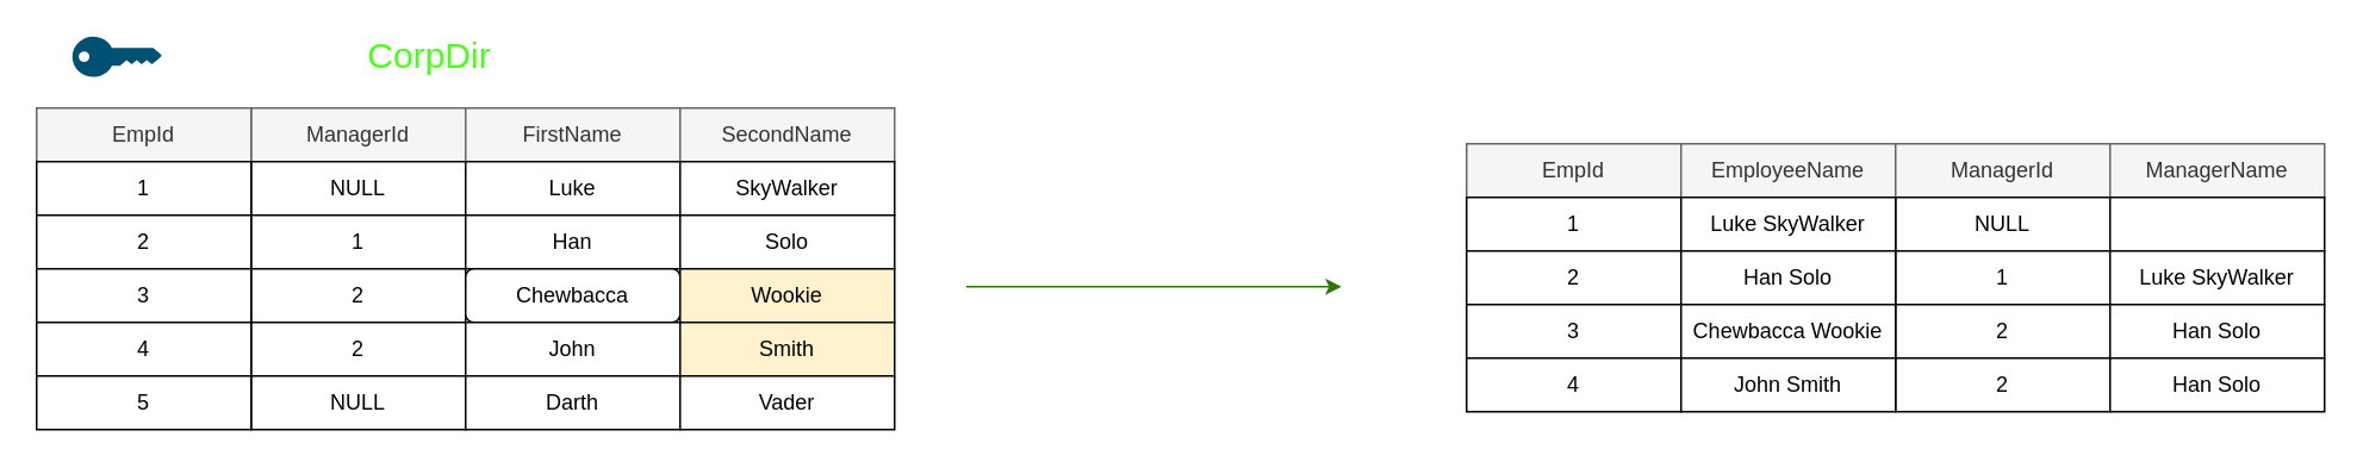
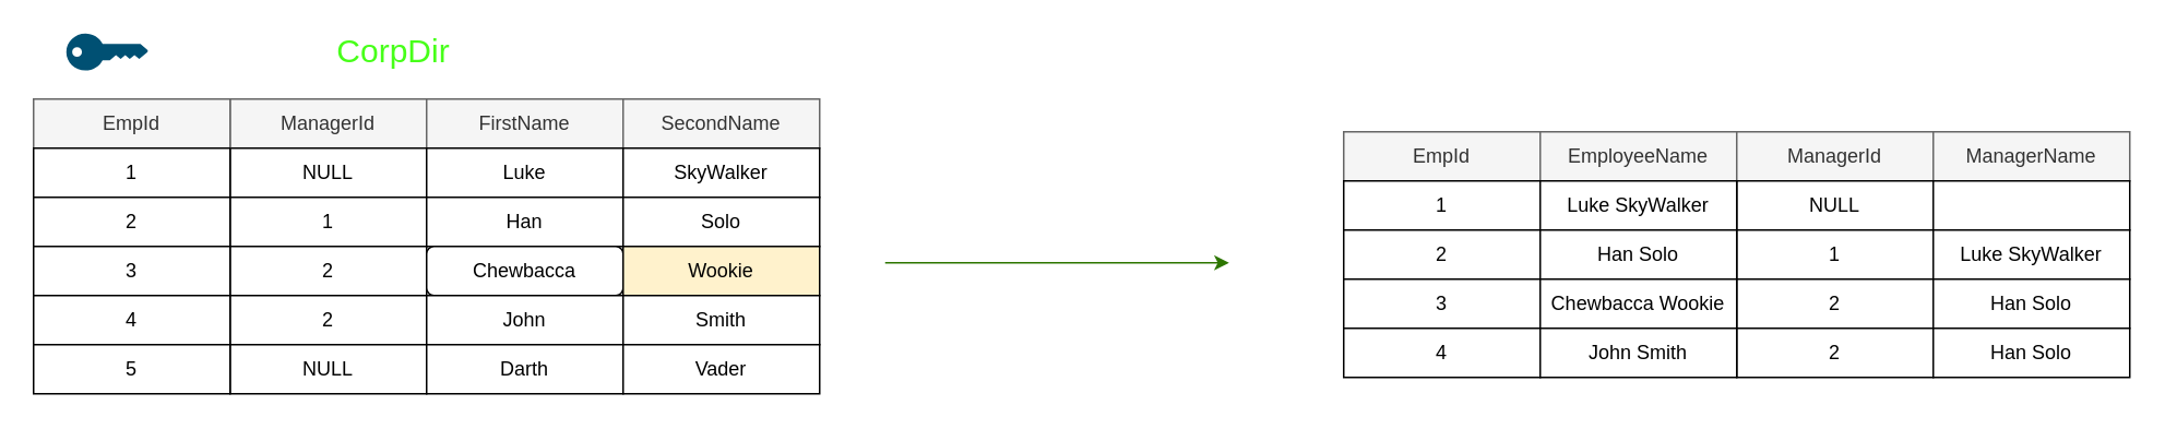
- <mxCell id="23" value="Smith" style="rounded=0;whiteSpace=wrap;html=1;fillColor=#fff2cc;" vertex="1" parent="1"><mxGeometry x="380" y="180" width="120" height="30" as="geometry" /></mxCell>
+ <mxCell id="23" value="Smith" style="rounded=0;whiteSpace=wrap;html=1;" vertex="1" parent="1"><mxGeometry x="380" y="180" width="120" height="30" as="geometry" /></mxCell>
